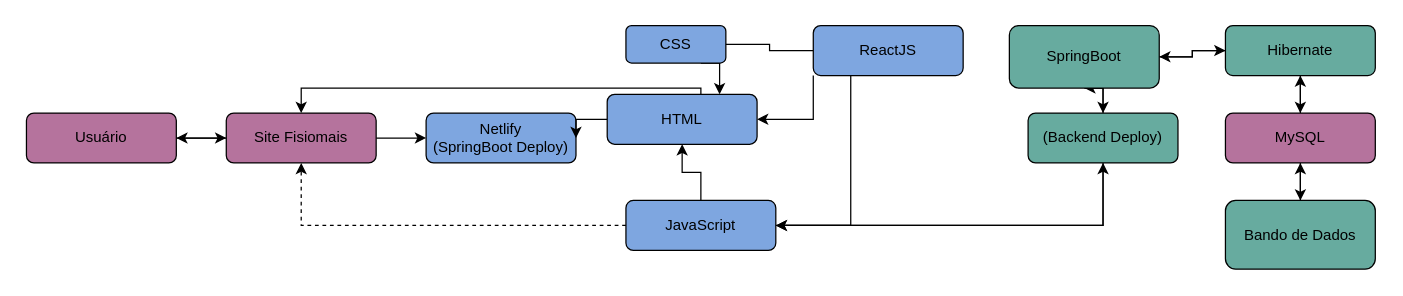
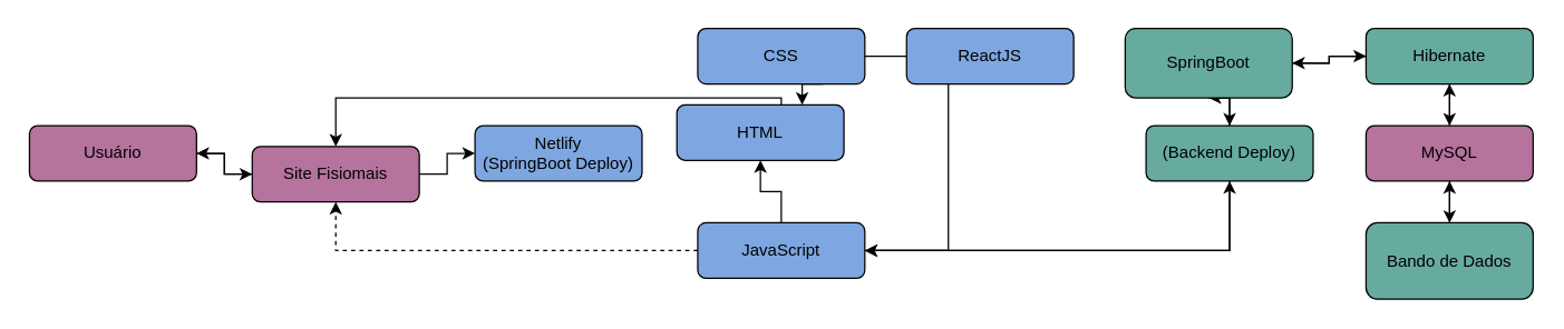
- <mxCell id="12" value="CSS" style="rounded=1;whiteSpace=wrap;html=1;fontSize=12;glass=0;strokeWidth=1;shadow=0;fillColor=#7EA6E0;" vertex="1" parent="1"><mxGeometry x="500" y="20" width="80" height="30" as="geometry" /></mxCell>
+ <mxCell id="12" value="CSS" style="rounded=1;whiteSpace=wrap;html=1;fontSize=12;glass=0;strokeWidth=1;shadow=0;fillColor=#7EA6E0;" vertex="1" parent="1"><mxGeometry x="500" y="20" width="120" height="40" as="geometry" /></mxCell>
- <mxCell id="9" style="edgeStyle=orthogonalEdgeStyle;rounded=0;orthogonalLoop=1;jettySize=auto;html=1;exitX=0;exitY=0.5;exitDx=0;exitDy=0;entryX=1;entryY=0.5;entryDx=0;entryDy=0;" edge="1" parent="1" source="10" target="7"><mxGeometry relative="1" as="geometry" /></mxCell>
- <mxCell id="18" style="edgeStyle=orthogonalEdgeStyle;rounded=0;orthogonalLoop=1;jettySize=auto;html=1;exitX=0;exitY=1;exitDx=0;exitDy=0;entryX=1;entryY=0.5;entryDx=0;entryDy=0;" edge="1" parent="1" source="20" target="10"><mxGeometry relative="1" as="geometry" /></mxCell>
- <mxCell id="6" value="Site Fisiomais" style="rounded=1;whiteSpace=wrap;html=1;fontSize=12;glass=0;strokeWidth=1;shadow=0;fillColor=#B5739D;" vertex="1" parent="1"><mxGeometry x="180" y="90" width="120" height="40" as="geometry" /></mxCell>
+ <mxCell id="6" value="Site Fisiomais" style="rounded=1;whiteSpace=wrap;html=1;fontSize=12;glass=0;strokeWidth=1;shadow=0;fillColor=#B5739D;" vertex="1" parent="1"><mxGeometry x="180" y="105" width="120" height="40" as="geometry" /></mxCell>
